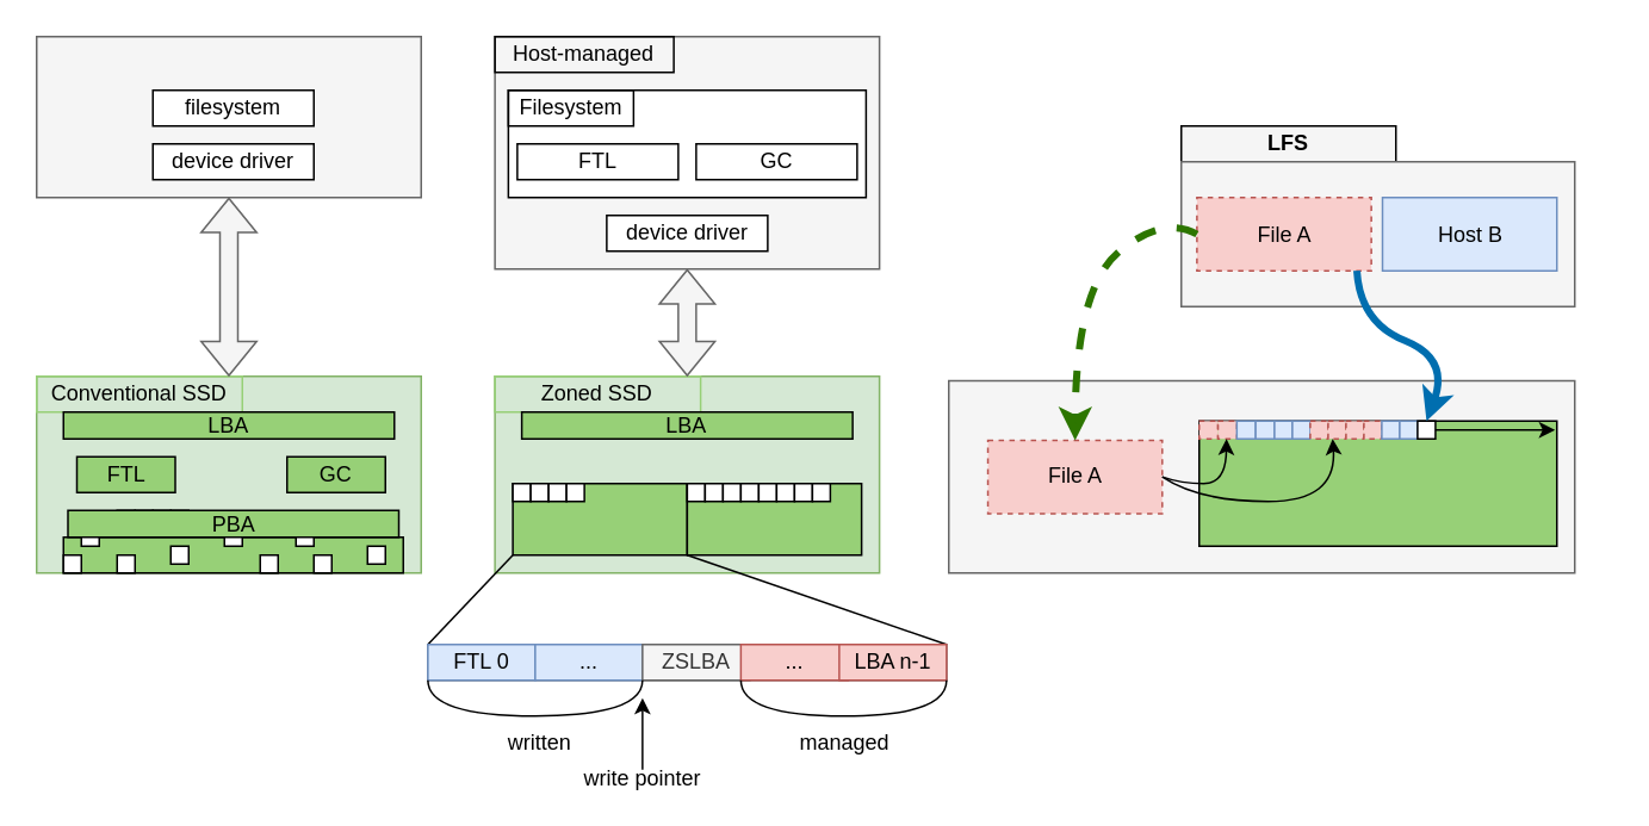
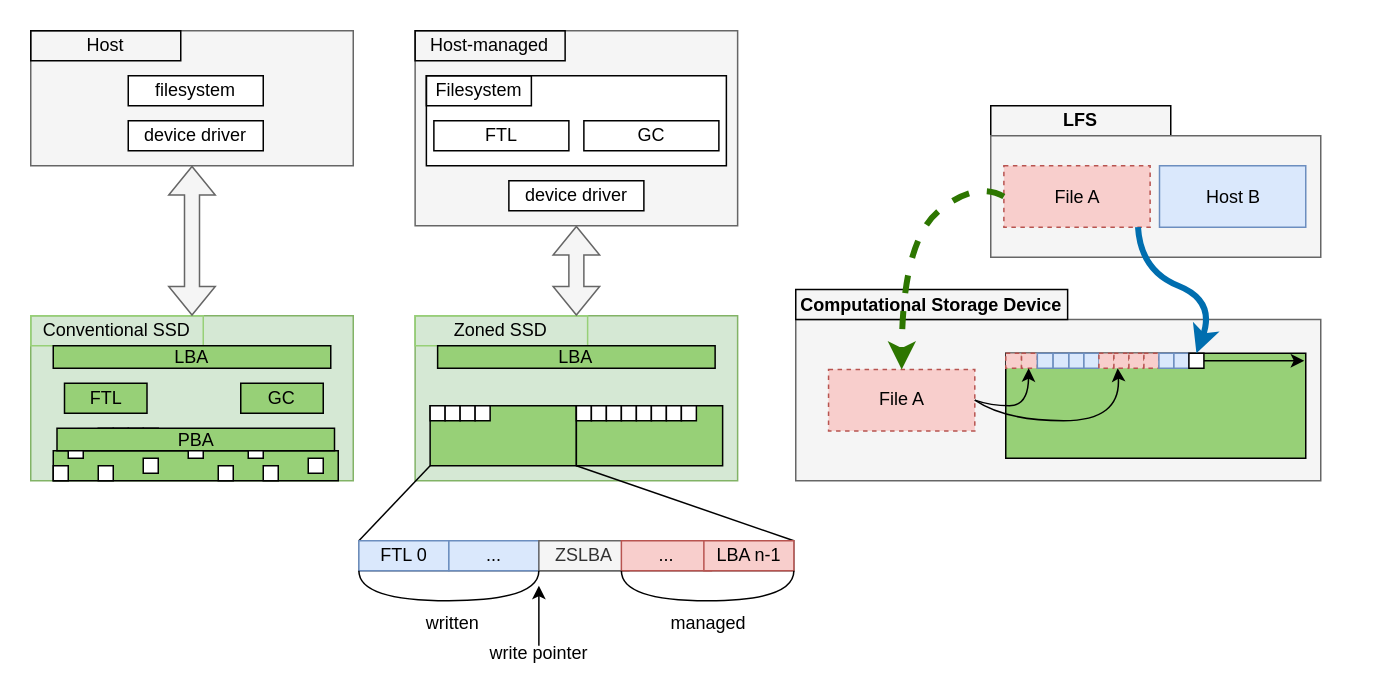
+ <mxCell id="5" value="Host" style="text;html=1;fillColor=none;align=center;verticalAlign=middle;whiteSpace=wrap;rounded=0;strokeColor=#000000;" parent="1" vertex="1"><mxGeometry x="20" y="20" width="100" height="20" as="geometry" /></mxCell>
+ <mxCell id="71" value="Computational Storage Device" style="text;html=1;align=center;verticalAlign=middle;whiteSpace=wrap;rounded=0;strokeColor=#000000;fillColor=#F5F5F5;fontStyle=1;" vertex="1" parent="1"><mxGeometry x="530" y="192.5" width="181.25" height="20" as="geometry" /></mxCell>
